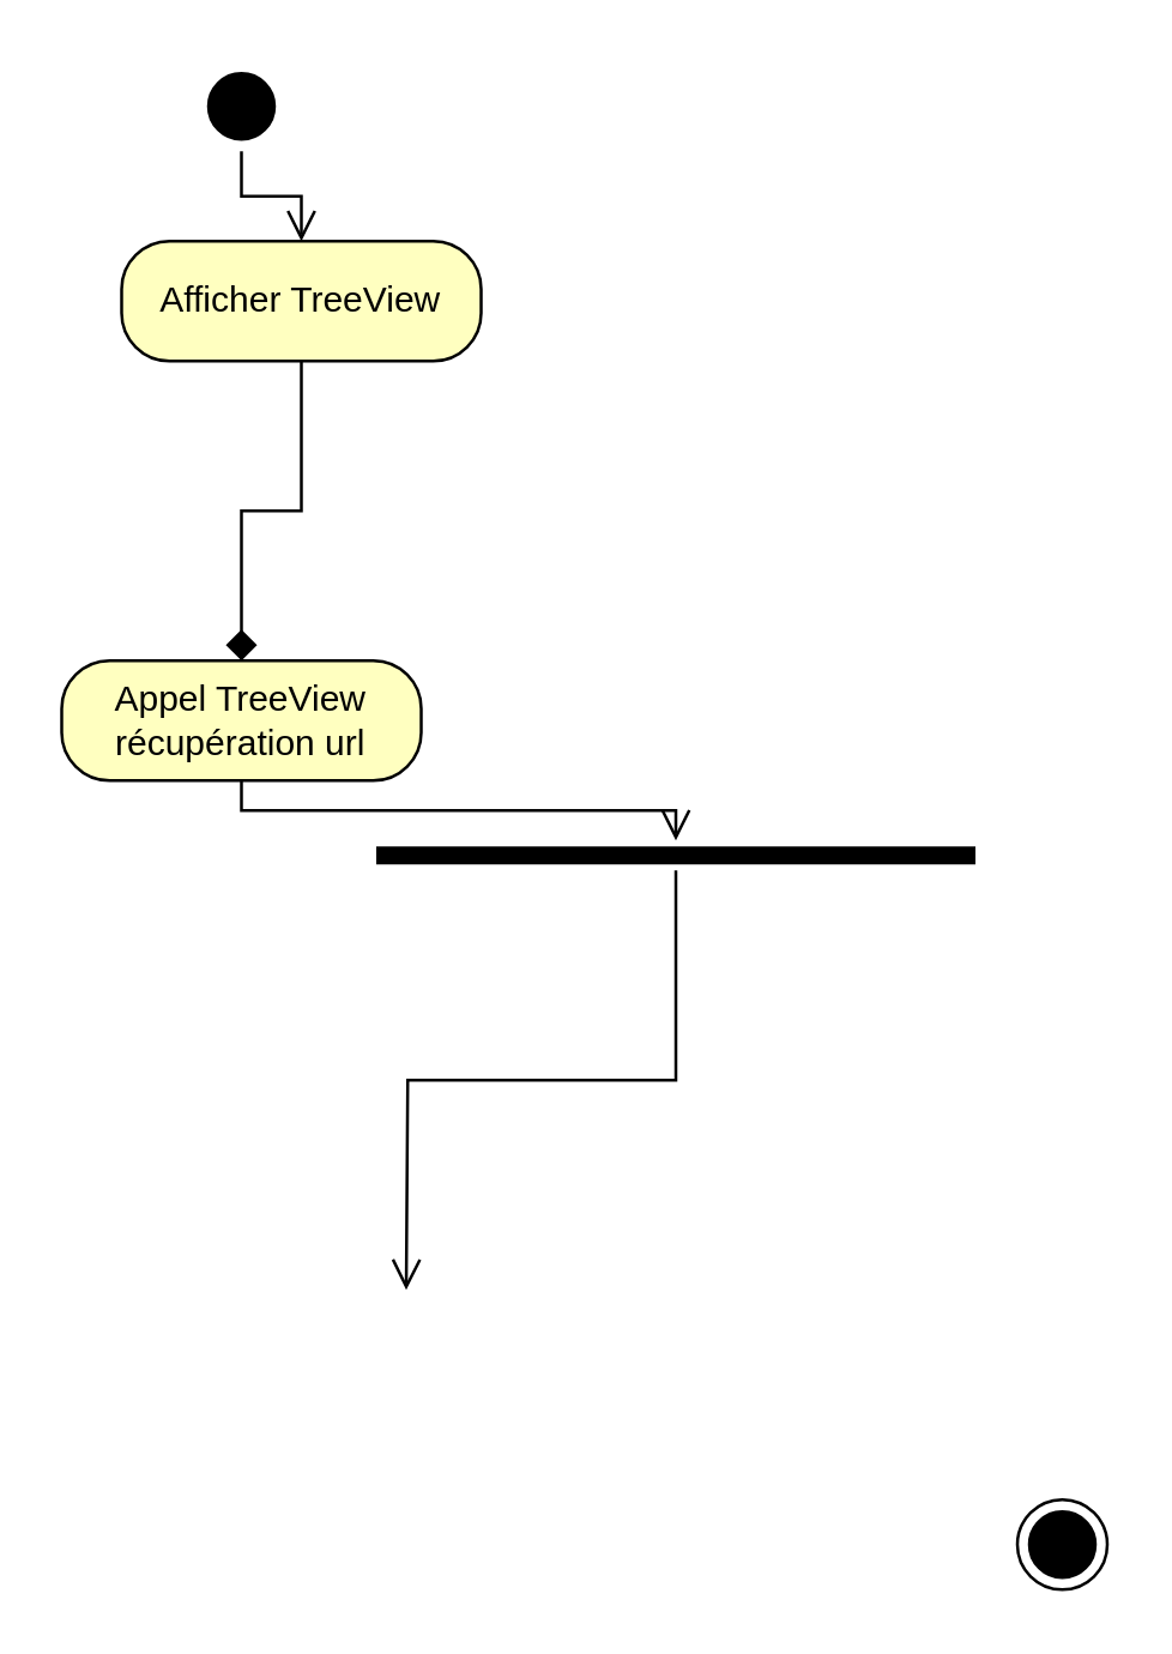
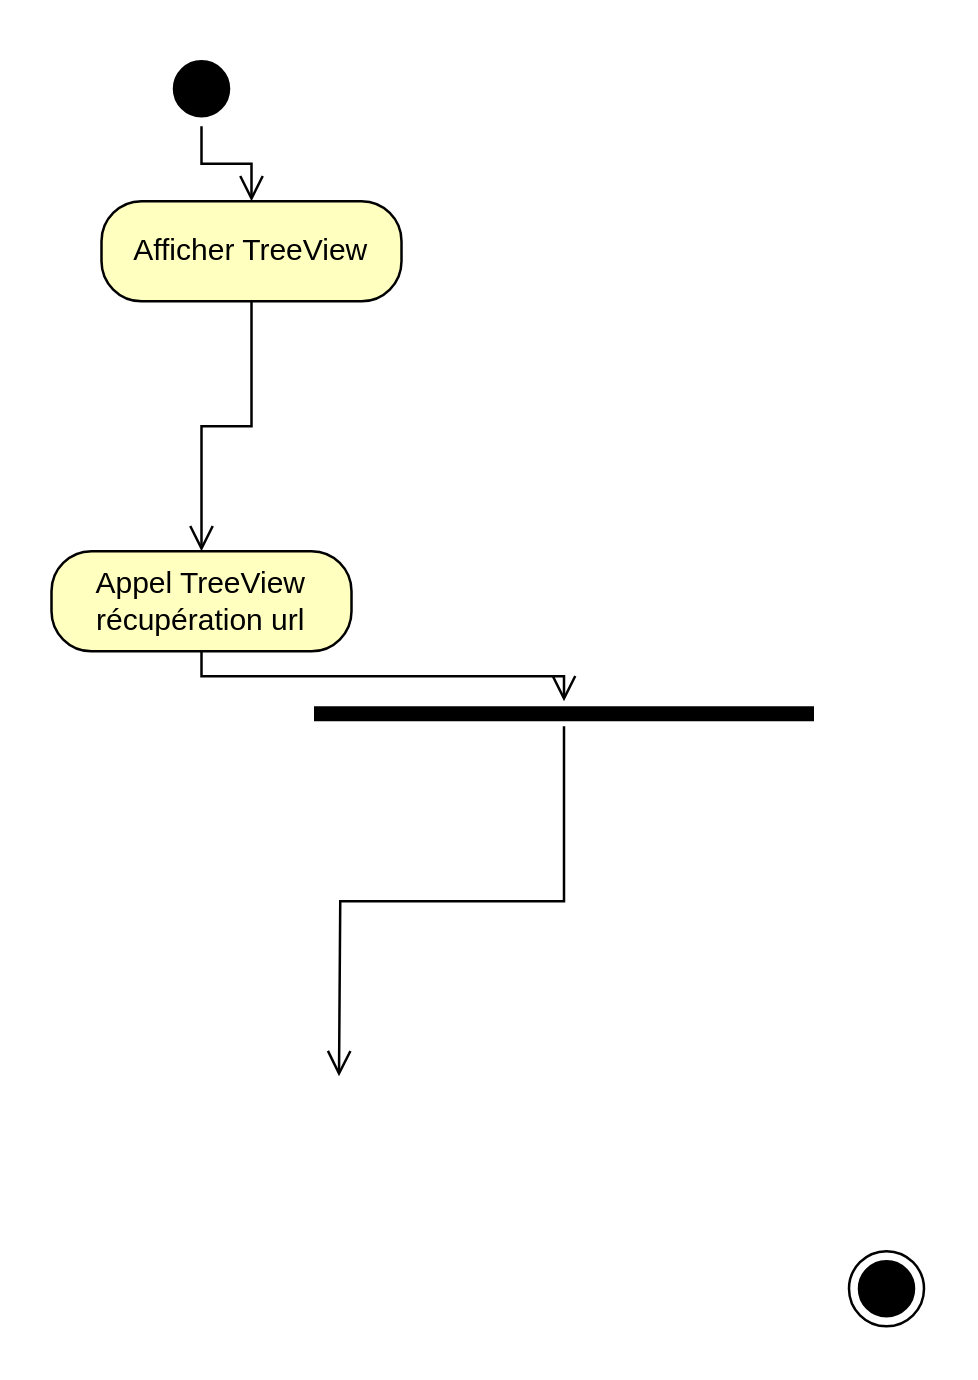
- <mxCell id="8" value="" style="edgeStyle=orthogonalEdgeStyle;html=1;verticalAlign=bottom;endArrow=diamond;endSize=8;strokeColor=#000000;rounded=0;entryX=0.5;entryY=0;entryDx=0;entryDy=0;" edge="1" source="7" parent="1" target="9"><mxGeometry relative="1" as="geometry"><mxPoint x="80" y="220" as="targetPoint" /></mxGeometry></mxCell>
+ <mxCell id="8" value="" style="edgeStyle=orthogonalEdgeStyle;html=1;verticalAlign=bottom;endArrow=open;endSize=8;strokeColor=#000000;rounded=0;entryX=0.5;entryY=0;entryDx=0;entryDy=0;" edge="1" source="7" parent="1" target="9"><mxGeometry relative="1" as="geometry"><mxPoint x="80" y="220" as="targetPoint" /></mxGeometry></mxCell>
